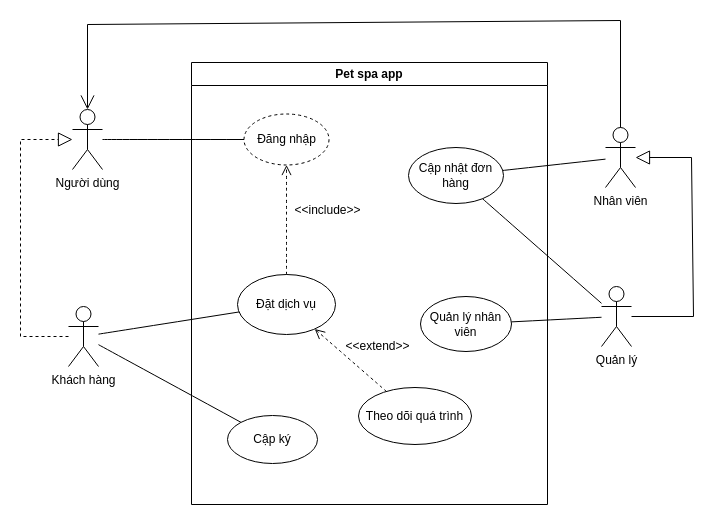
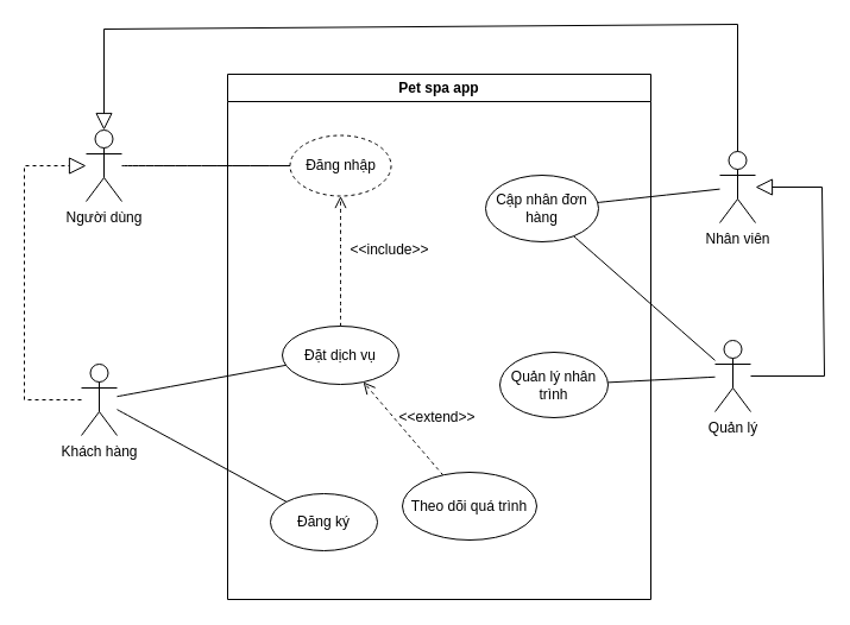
- <mxCell id="22" value="" style="edgeStyle=none;html=1;endSize=12;endArrow=open;endFill=0;rounded=0;fontSize=12;curved=0;" edge="1" parent="1" source="13" target="11"><mxGeometry width="160" relative="1" as="geometry"><mxPoint x="349.552" y="303.794" as="sourcePoint" /><mxPoint x="300.552" y="327.794" as="targetPoint" /><Array as="points"><mxPoint x="620" y="20" /><mxPoint x="87" y="24" /></Array></mxGeometry></mxCell>
+ <mxCell id="22" value="" style="edgeStyle=none;html=1;endSize=12;endArrow=block;endFill=0;rounded=0;fontSize=12;curved=0;" edge="1" parent="1" source="13" target="11"><mxGeometry width="160" relative="1" as="geometry"><mxPoint x="349.552" y="303.794" as="sourcePoint" /><mxPoint x="300.552" y="327.794" as="targetPoint" /><Array as="points"><mxPoint x="620" y="20" /><mxPoint x="87" y="24" /></Array></mxGeometry></mxCell>
- <mxCell id="8" value="Cập nhật đơn hàng" style="ellipse;whiteSpace=wrap;html=1;" vertex="1" parent="2"><mxGeometry x="217" y="85" width="95" height="56" as="geometry" /></mxCell>
+ <mxCell id="8" value="Cập nhân đơn hàng" style="ellipse;whiteSpace=wrap;html=1;" vertex="1" parent="2"><mxGeometry x="217" y="85" width="95" height="56" as="geometry" /></mxCell>
- <mxCell id="5" value="Đặt dịch vụ" style="ellipse;whiteSpace=wrap;html=1;" vertex="1" parent="2"><mxGeometry x="46" y="212" width="98" height="60" as="geometry" /></mxCell>
+ <mxCell id="5" value="Đặt dịch vụ" style="ellipse;whiteSpace=wrap;html=1;" vertex="1" parent="2"><mxGeometry x="46" y="212" width="98" height="49" as="geometry" /></mxCell>
- <mxCell id="7" value="Quản lý nhân viên" style="ellipse;whiteSpace=wrap;html=1;" vertex="1" parent="2"><mxGeometry x="229" y="234" width="91" height="55" as="geometry" /></mxCell>
+ <mxCell id="7" value="Quản lý nhân trình" style="ellipse;whiteSpace=wrap;html=1;" vertex="1" parent="2"><mxGeometry x="229" y="234" width="91" height="55" as="geometry" /></mxCell>
- <mxCell id="6" value="Theo dõi quá trình" style="ellipse;whiteSpace=wrap;html=1;" vertex="1" parent="2"><mxGeometry x="167" y="325" width="113" height="57" as="geometry" /></mxCell>
+ <mxCell id="6" value="Theo dõi quá trình" style="ellipse;whiteSpace=wrap;html=1;" vertex="1" parent="2"><mxGeometry x="147" y="335" width="113" height="57" as="geometry" /></mxCell>
- <mxCell id="4" value="Cập ký" style="ellipse;whiteSpace=wrap;html=1;" vertex="1" parent="2"><mxGeometry x="36" y="353" width="90" height="48" as="geometry" /></mxCell>
+ <mxCell id="4" value="Đăng ký" style="ellipse;whiteSpace=wrap;html=1;" vertex="1" parent="2"><mxGeometry x="36" y="353" width="90" height="48" as="geometry" /></mxCell>
